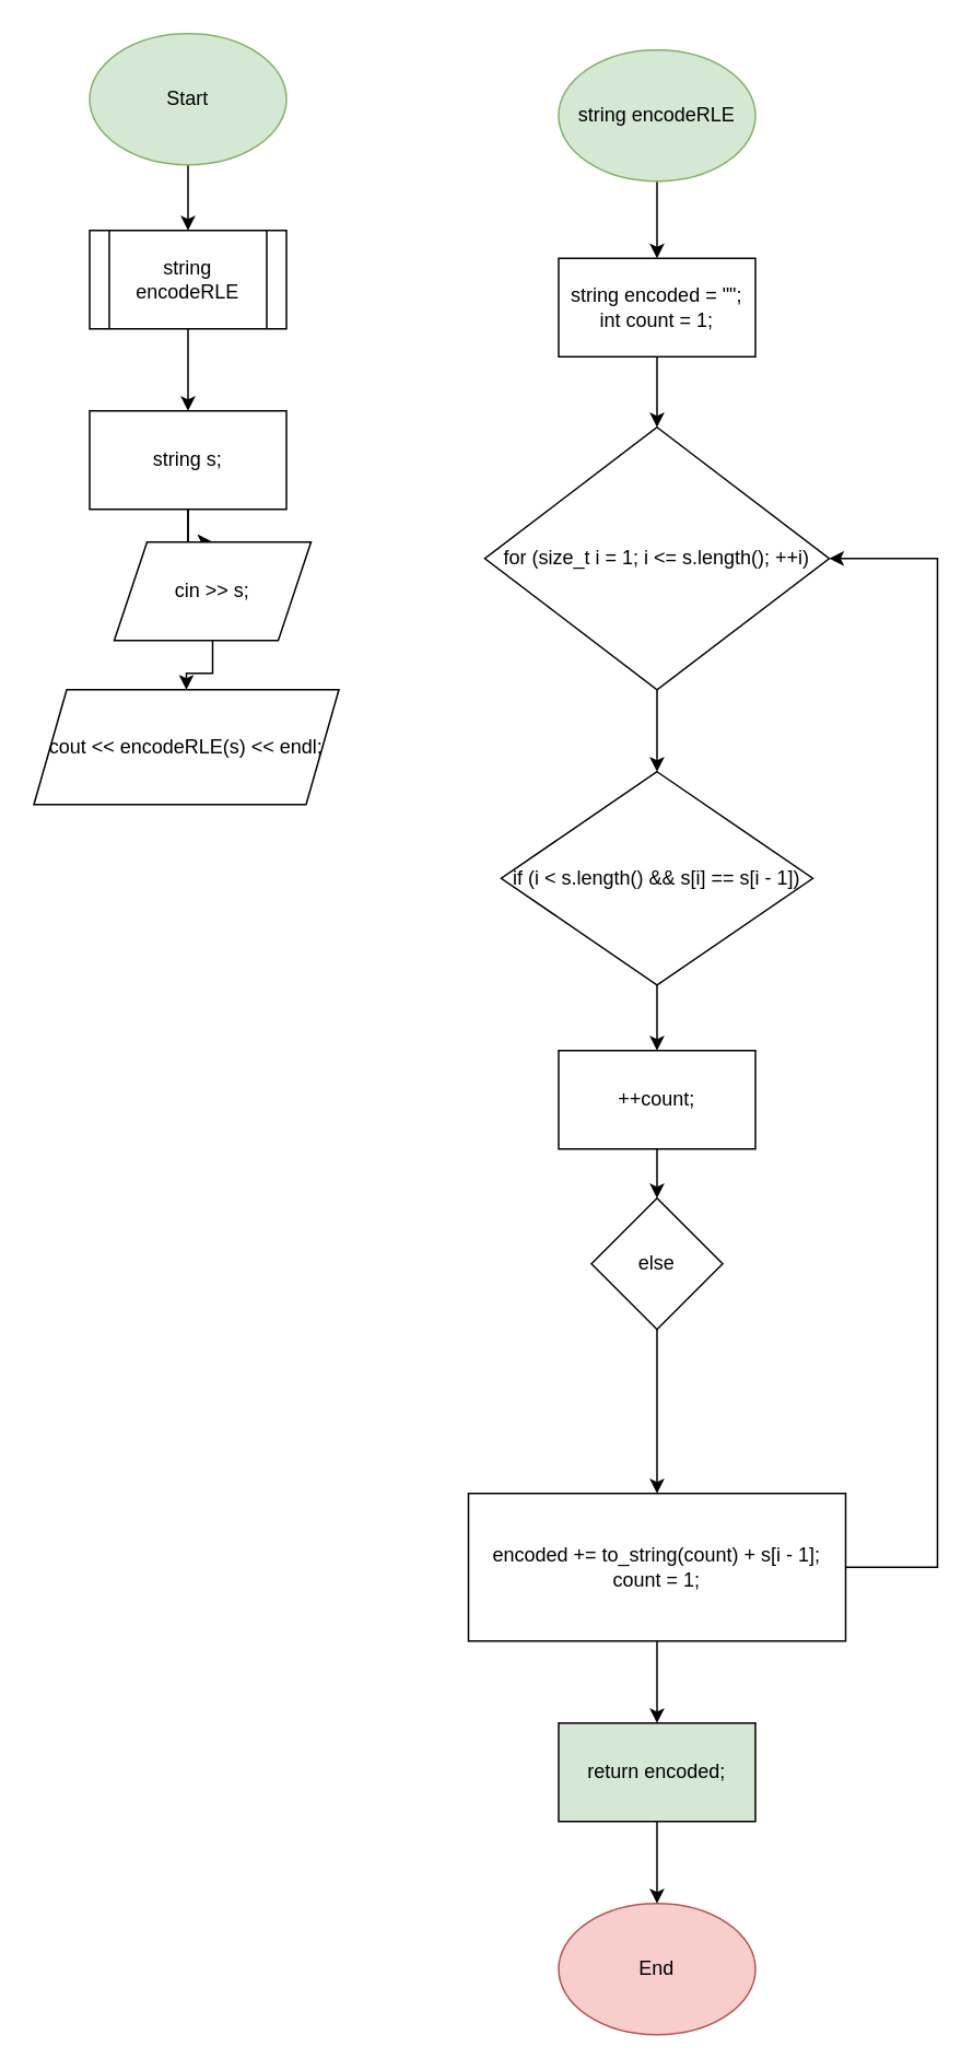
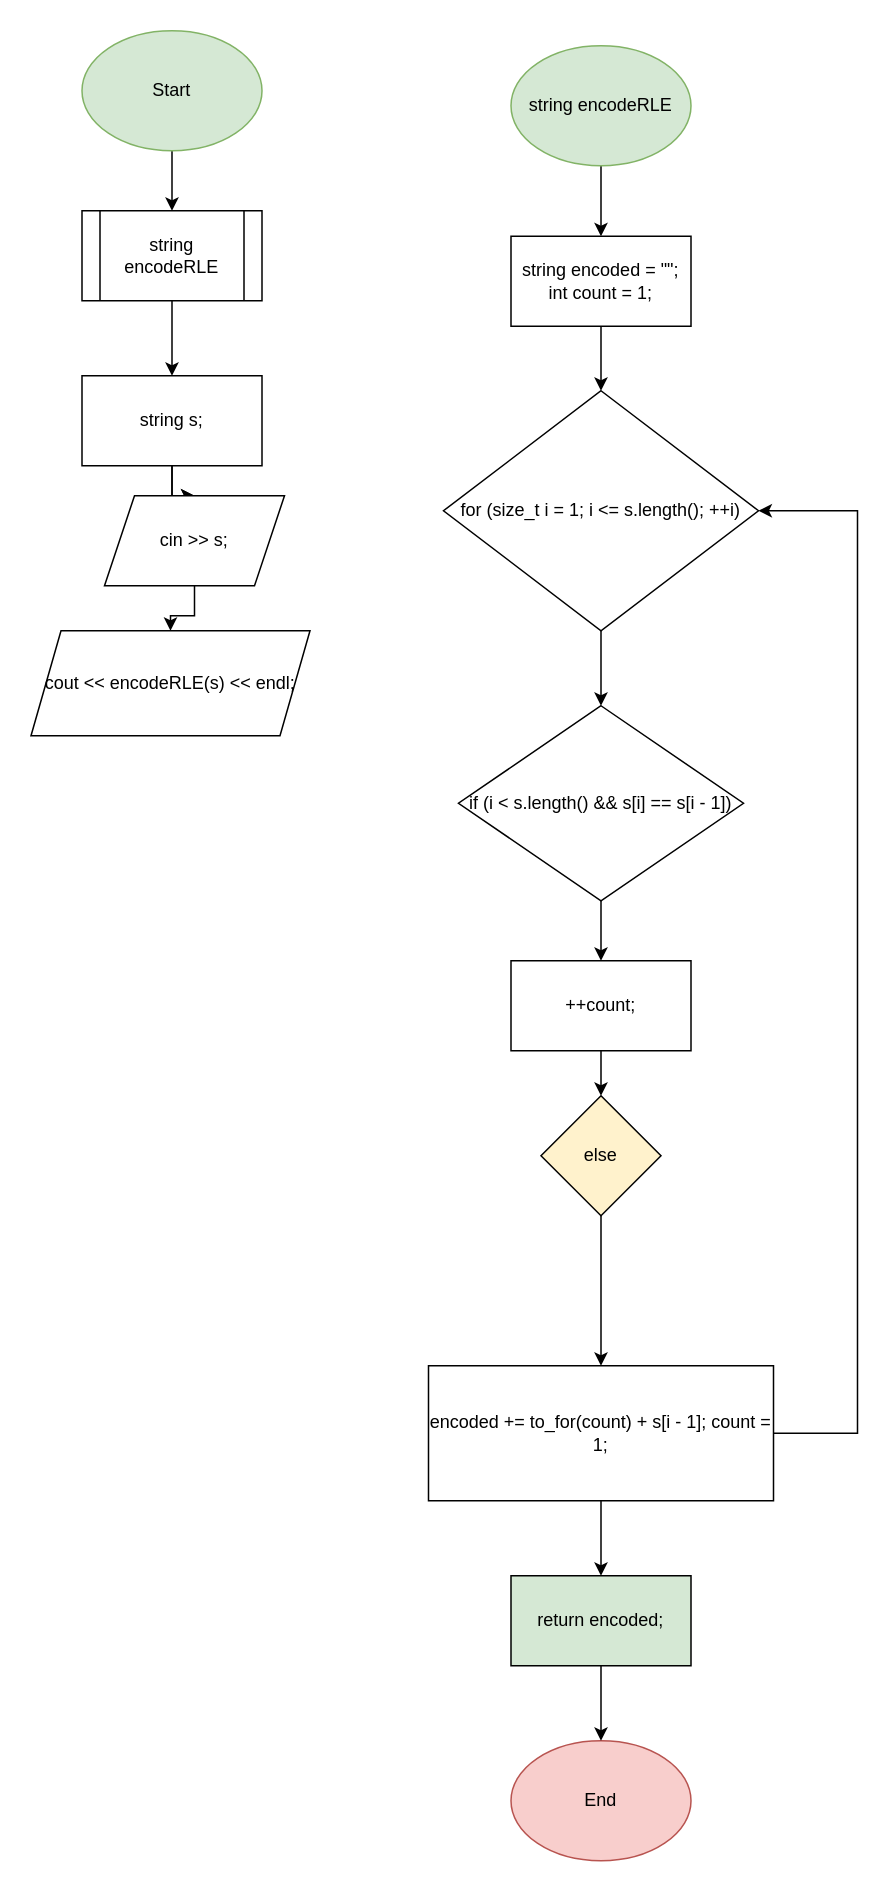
- <mxCell id="23" value="else" style="rhombus;whiteSpace=wrap;html=1;" vertex="1" parent="1"><mxGeometry x="360" y="730" width="80" height="80" as="geometry" /></mxCell>
+ <mxCell id="23" value="else" style="rhombus;whiteSpace=wrap;html=1;fillColor=#fff2cc;" vertex="1" parent="1"><mxGeometry x="360" y="730" width="80" height="80" as="geometry" /></mxCell>
- <mxCell id="26" value="encoded += to_string(count) + s[i - 1]; count = 1;" style="whiteSpace=wrap;html=1;" vertex="1" parent="1"><mxGeometry x="285" y="910" width="230" height="90" as="geometry" /></mxCell>
+ <mxCell id="26" value="encoded += to_for(count) + s[i - 1]; count = 1;" style="whiteSpace=wrap;html=1;" vertex="1" parent="1"><mxGeometry x="285" y="910" width="230" height="90" as="geometry" /></mxCell>
